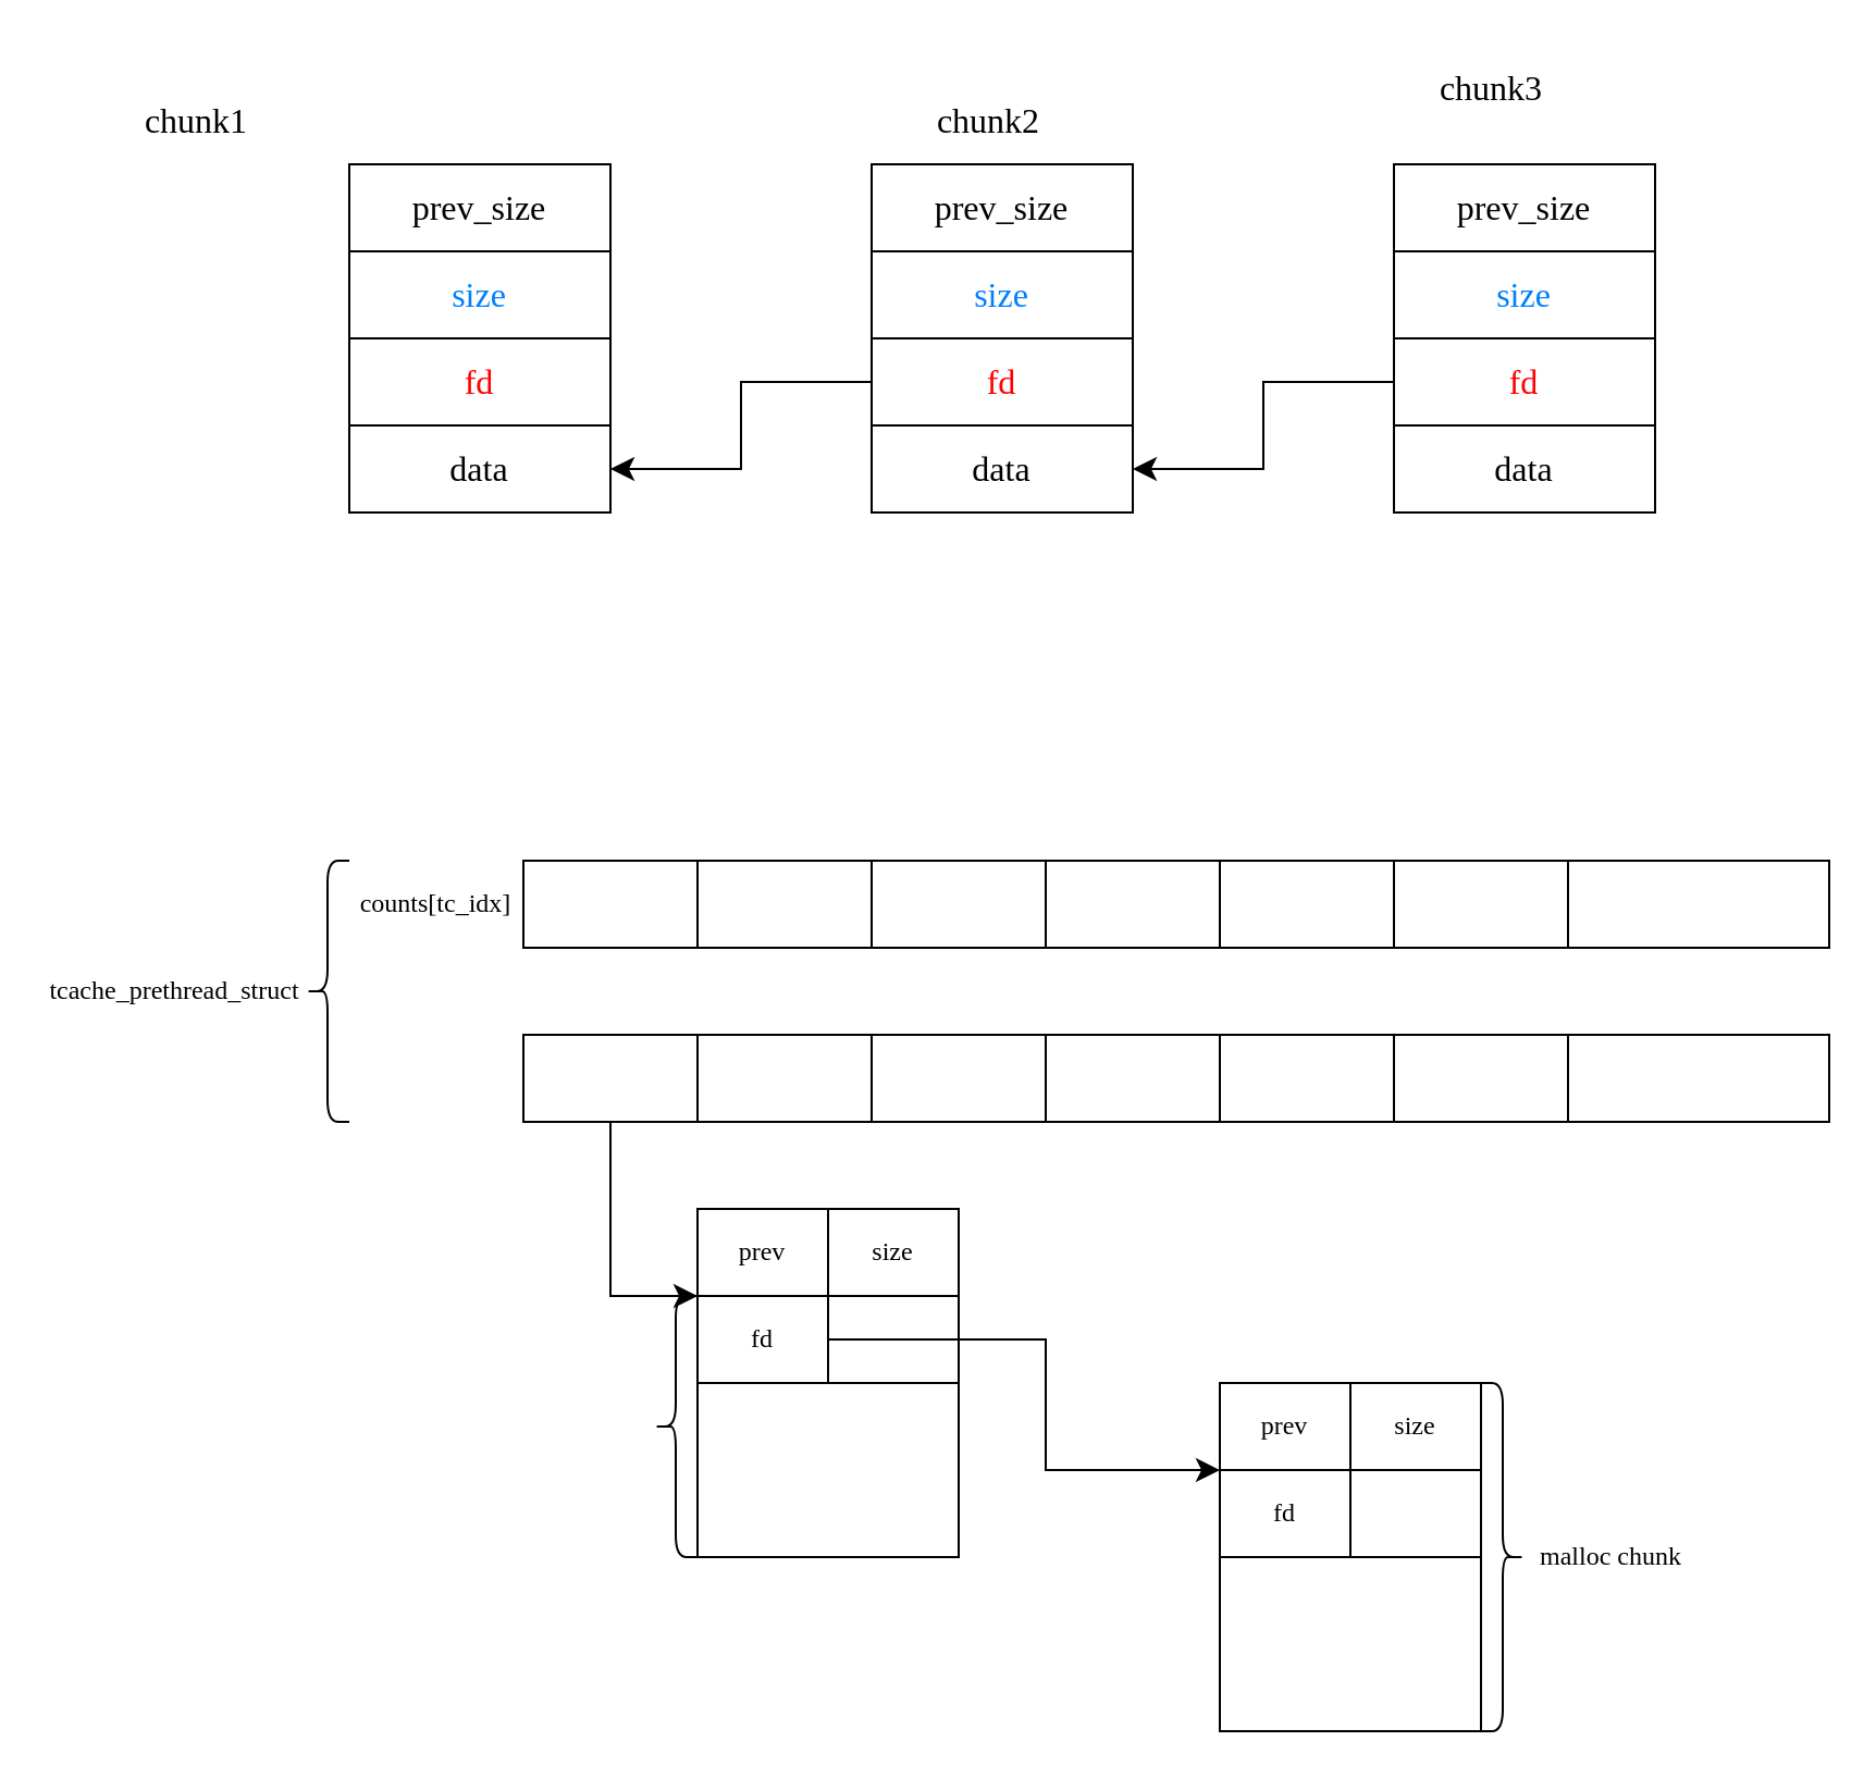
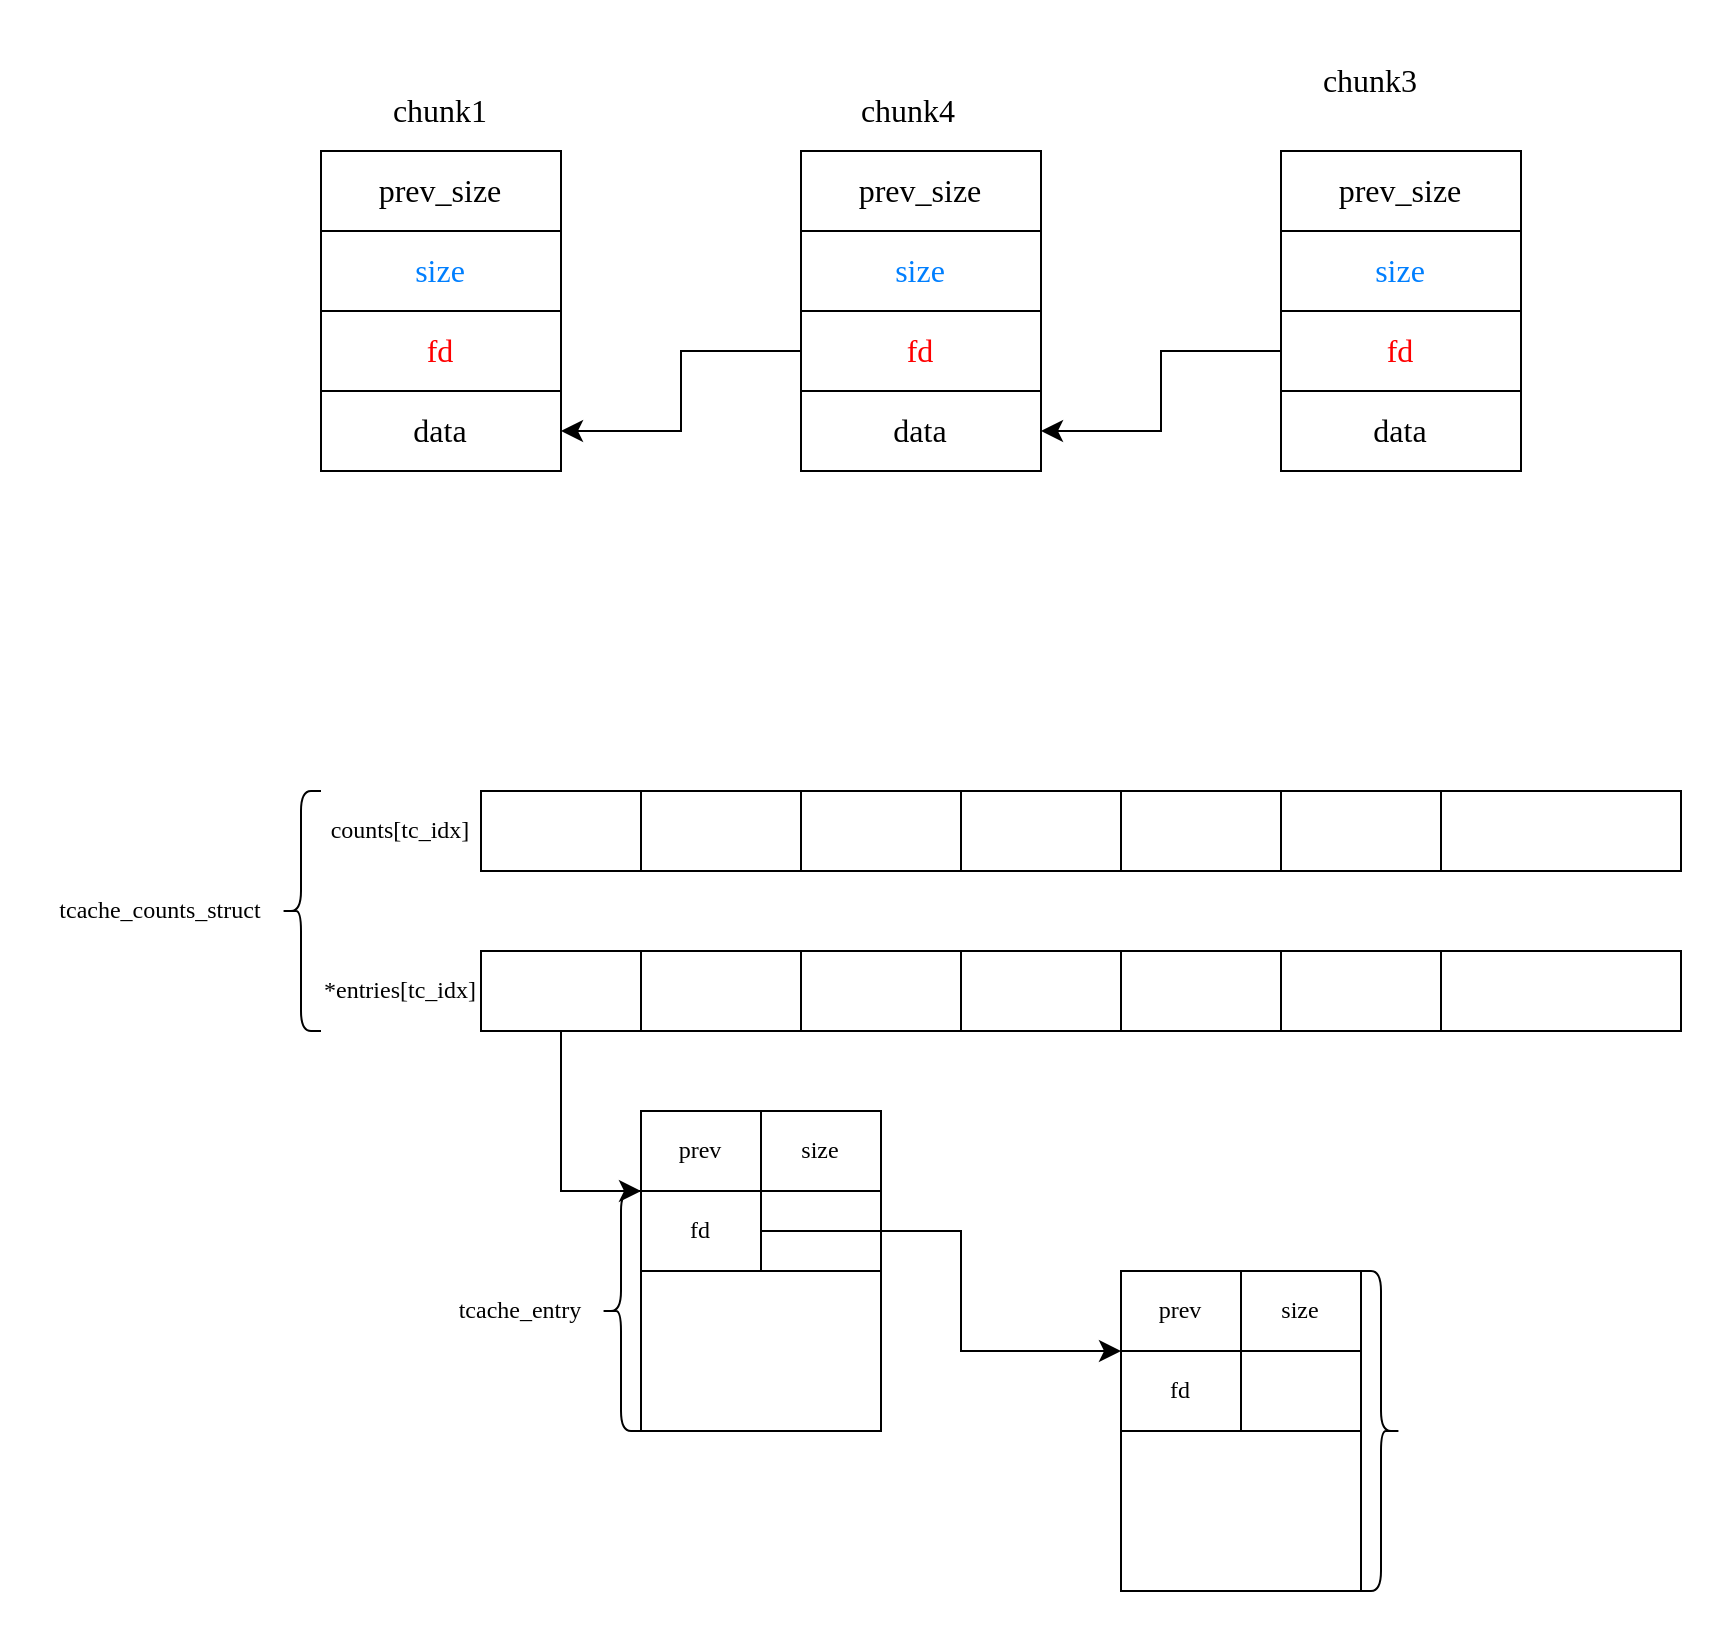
- <mxCell id="7" value="&lt;font style=&quot;font-size: 16px;&quot; face=&quot;Times New Roman&quot;&gt;chunk1&lt;/font&gt;" style="text;html=1;strokeColor=none;fillColor=none;align=center;verticalAlign=middle;whiteSpace=wrap;rounded=0;" parent="1" vertex="1"><mxGeometry x="50" y="35" width="80" height="40" as="geometry" /></mxCell>
+ <mxCell id="7" value="&lt;font style=&quot;font-size: 16px;&quot; face=&quot;Times New Roman&quot;&gt;chunk1&lt;/font&gt;" style="text;html=1;strokeColor=none;fillColor=none;align=center;verticalAlign=middle;whiteSpace=wrap;rounded=0;" parent="1" vertex="1"><mxGeometry x="180" y="35" width="80" height="40" as="geometry" /></mxCell>
- <mxCell id="9" value="&lt;font style=&quot;font-size: 16px;&quot; face=&quot;Times New Roman&quot;&gt;chunk2&lt;/font&gt;" style="text;html=1;strokeColor=none;fillColor=none;align=center;verticalAlign=middle;whiteSpace=wrap;rounded=0;" parent="1" vertex="1"><mxGeometry x="414" y="35" width="80" height="40" as="geometry" /></mxCell>
+ <mxCell id="9" value="&lt;font style=&quot;font-size: 16px;&quot; face=&quot;Times New Roman&quot;&gt;chunk4&lt;/font&gt;" style="text;html=1;strokeColor=none;fillColor=none;align=center;verticalAlign=middle;whiteSpace=wrap;rounded=0;" parent="1" vertex="1"><mxGeometry x="414" y="35" width="80" height="40" as="geometry" /></mxCell>
- <mxCell id="49" value="&lt;font face=&quot;Times New Roman&quot;&gt;tcache_prethread_struct&lt;/font&gt;" style="text;html=1;strokeColor=none;fillColor=none;align=center;verticalAlign=middle;whiteSpace=wrap;rounded=0;" vertex="1" parent="1"><mxGeometry x="20" y="435" width="120" height="40" as="geometry" /></mxCell>
+ <mxCell id="49" value="&lt;font face=&quot;Times New Roman&quot;&gt;tcache_counts_struct&lt;/font&gt;" style="text;html=1;strokeColor=none;fillColor=none;align=center;verticalAlign=middle;whiteSpace=wrap;rounded=0;" vertex="1" parent="1"><mxGeometry x="20" y="435" width="120" height="40" as="geometry" /></mxCell>
+ <mxCell id="37" value="&lt;font face=&quot;Times New Roman&quot;&gt;*entries[tc_idx]&lt;/font&gt;" style="text;html=1;strokeColor=none;fillColor=none;align=center;verticalAlign=middle;whiteSpace=wrap;rounded=0;" vertex="1" parent="1"><mxGeometry x="160" y="475" width="80" height="40" as="geometry" /></mxCell>
+ <mxCell id="60" value="&lt;font face=&quot;Times New Roman&quot;&gt;tcache_entry&lt;/font&gt;" style="text;html=1;strokeColor=none;fillColor=none;align=center;verticalAlign=middle;whiteSpace=wrap;rounded=0;" vertex="1" parent="1"><mxGeometry x="220" y="635" width="80" height="40" as="geometry" /></mxCell>
- <mxCell id="59" value="&lt;font face=&quot;Times New Roman&quot;&gt;malloc chunk&lt;/font&gt;" style="text;html=1;strokeColor=none;fillColor=none;align=center;verticalAlign=middle;whiteSpace=wrap;rounded=0;" vertex="1" parent="1"><mxGeometry x="700" y="695" width="80" height="40" as="geometry" /></mxCell>
